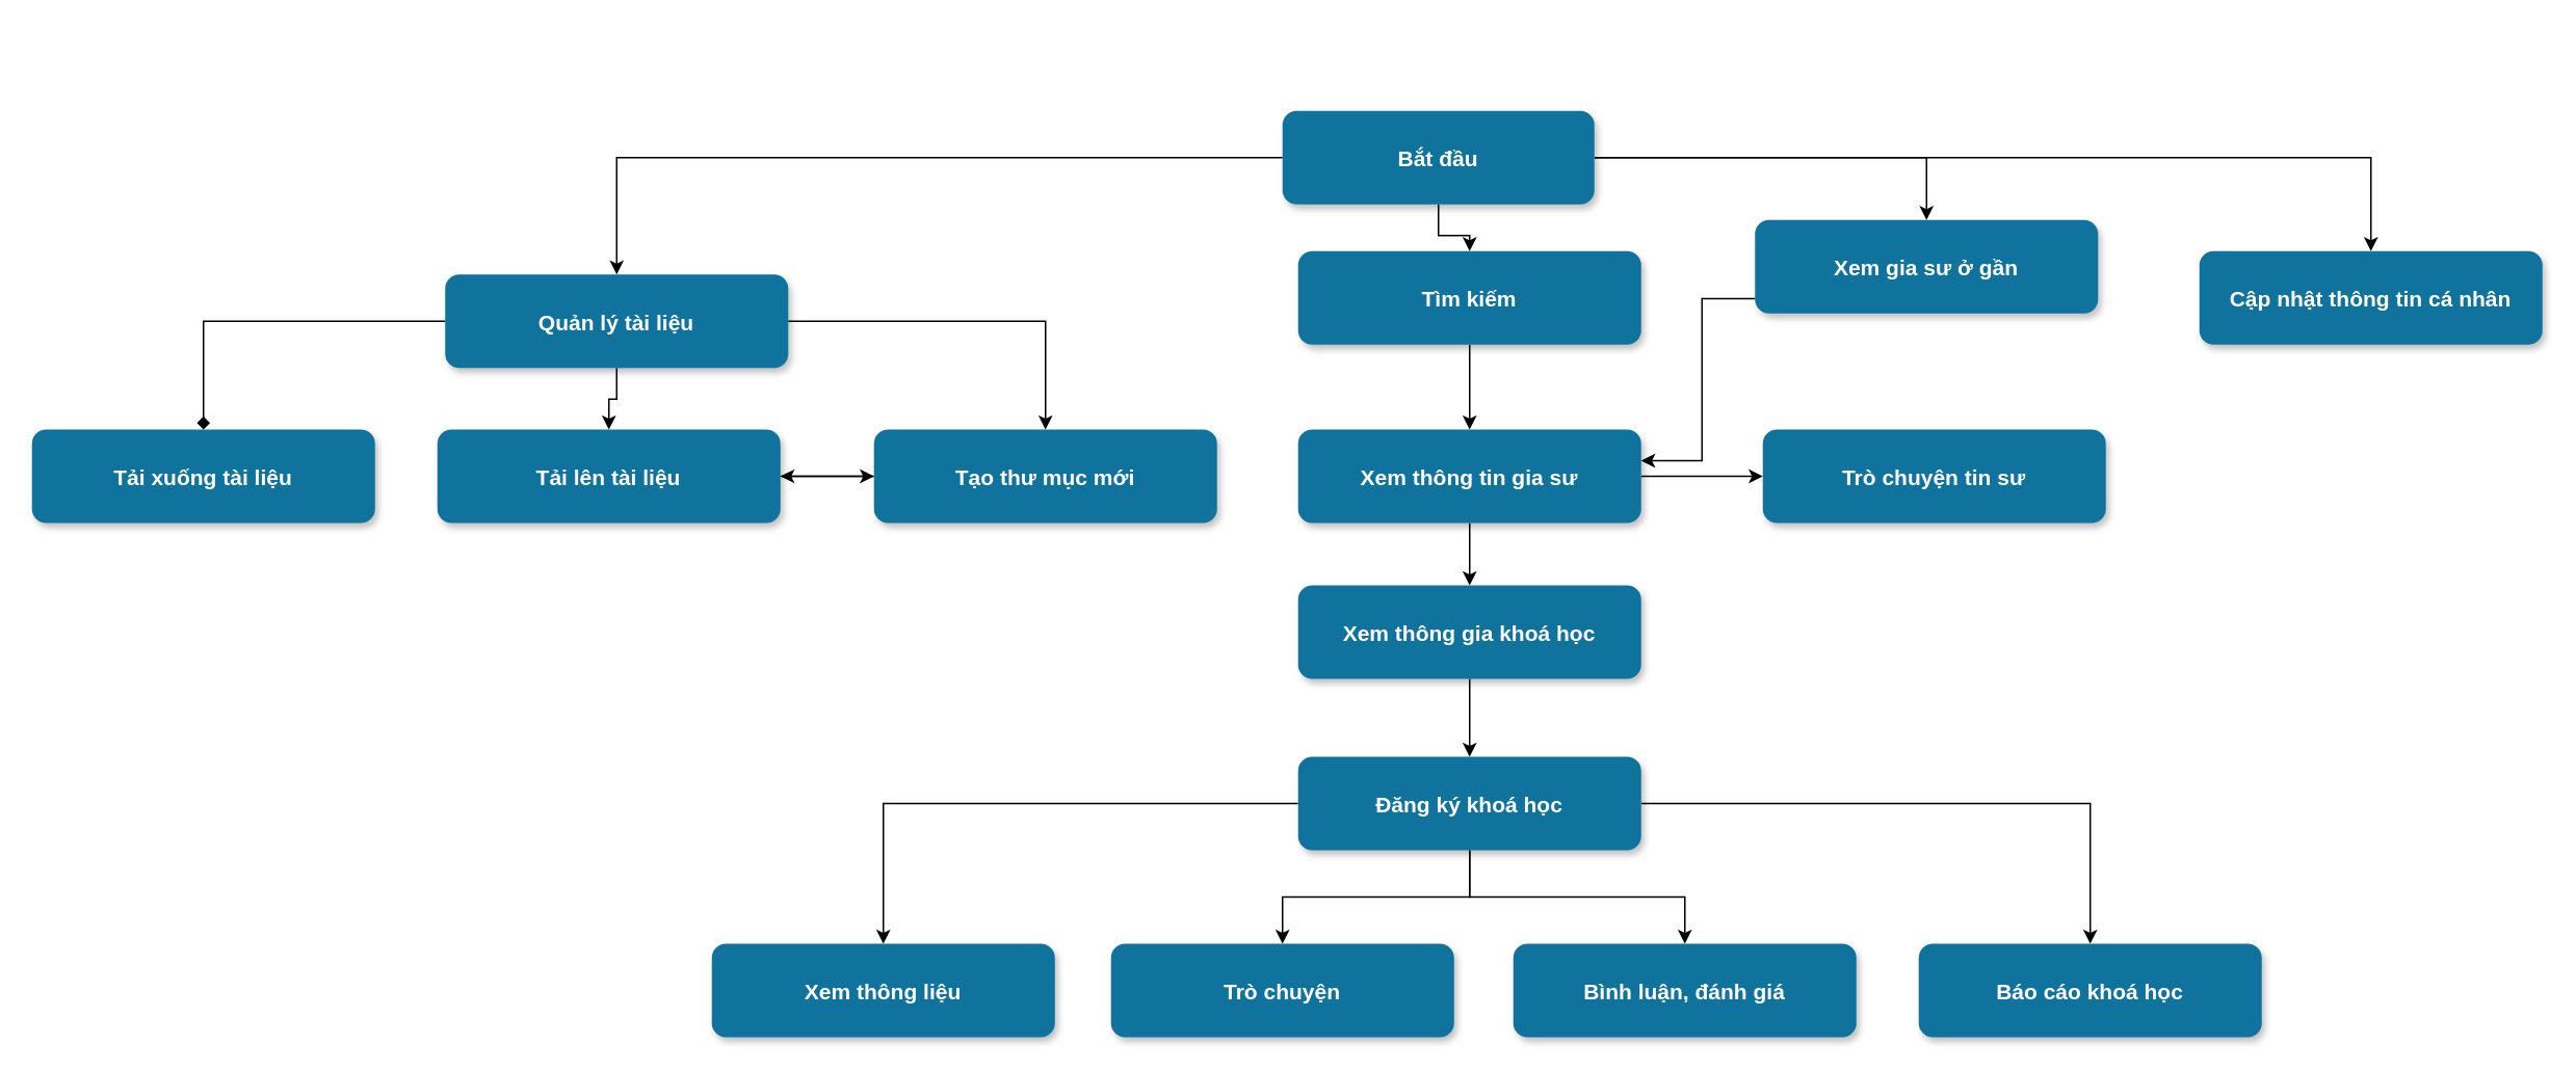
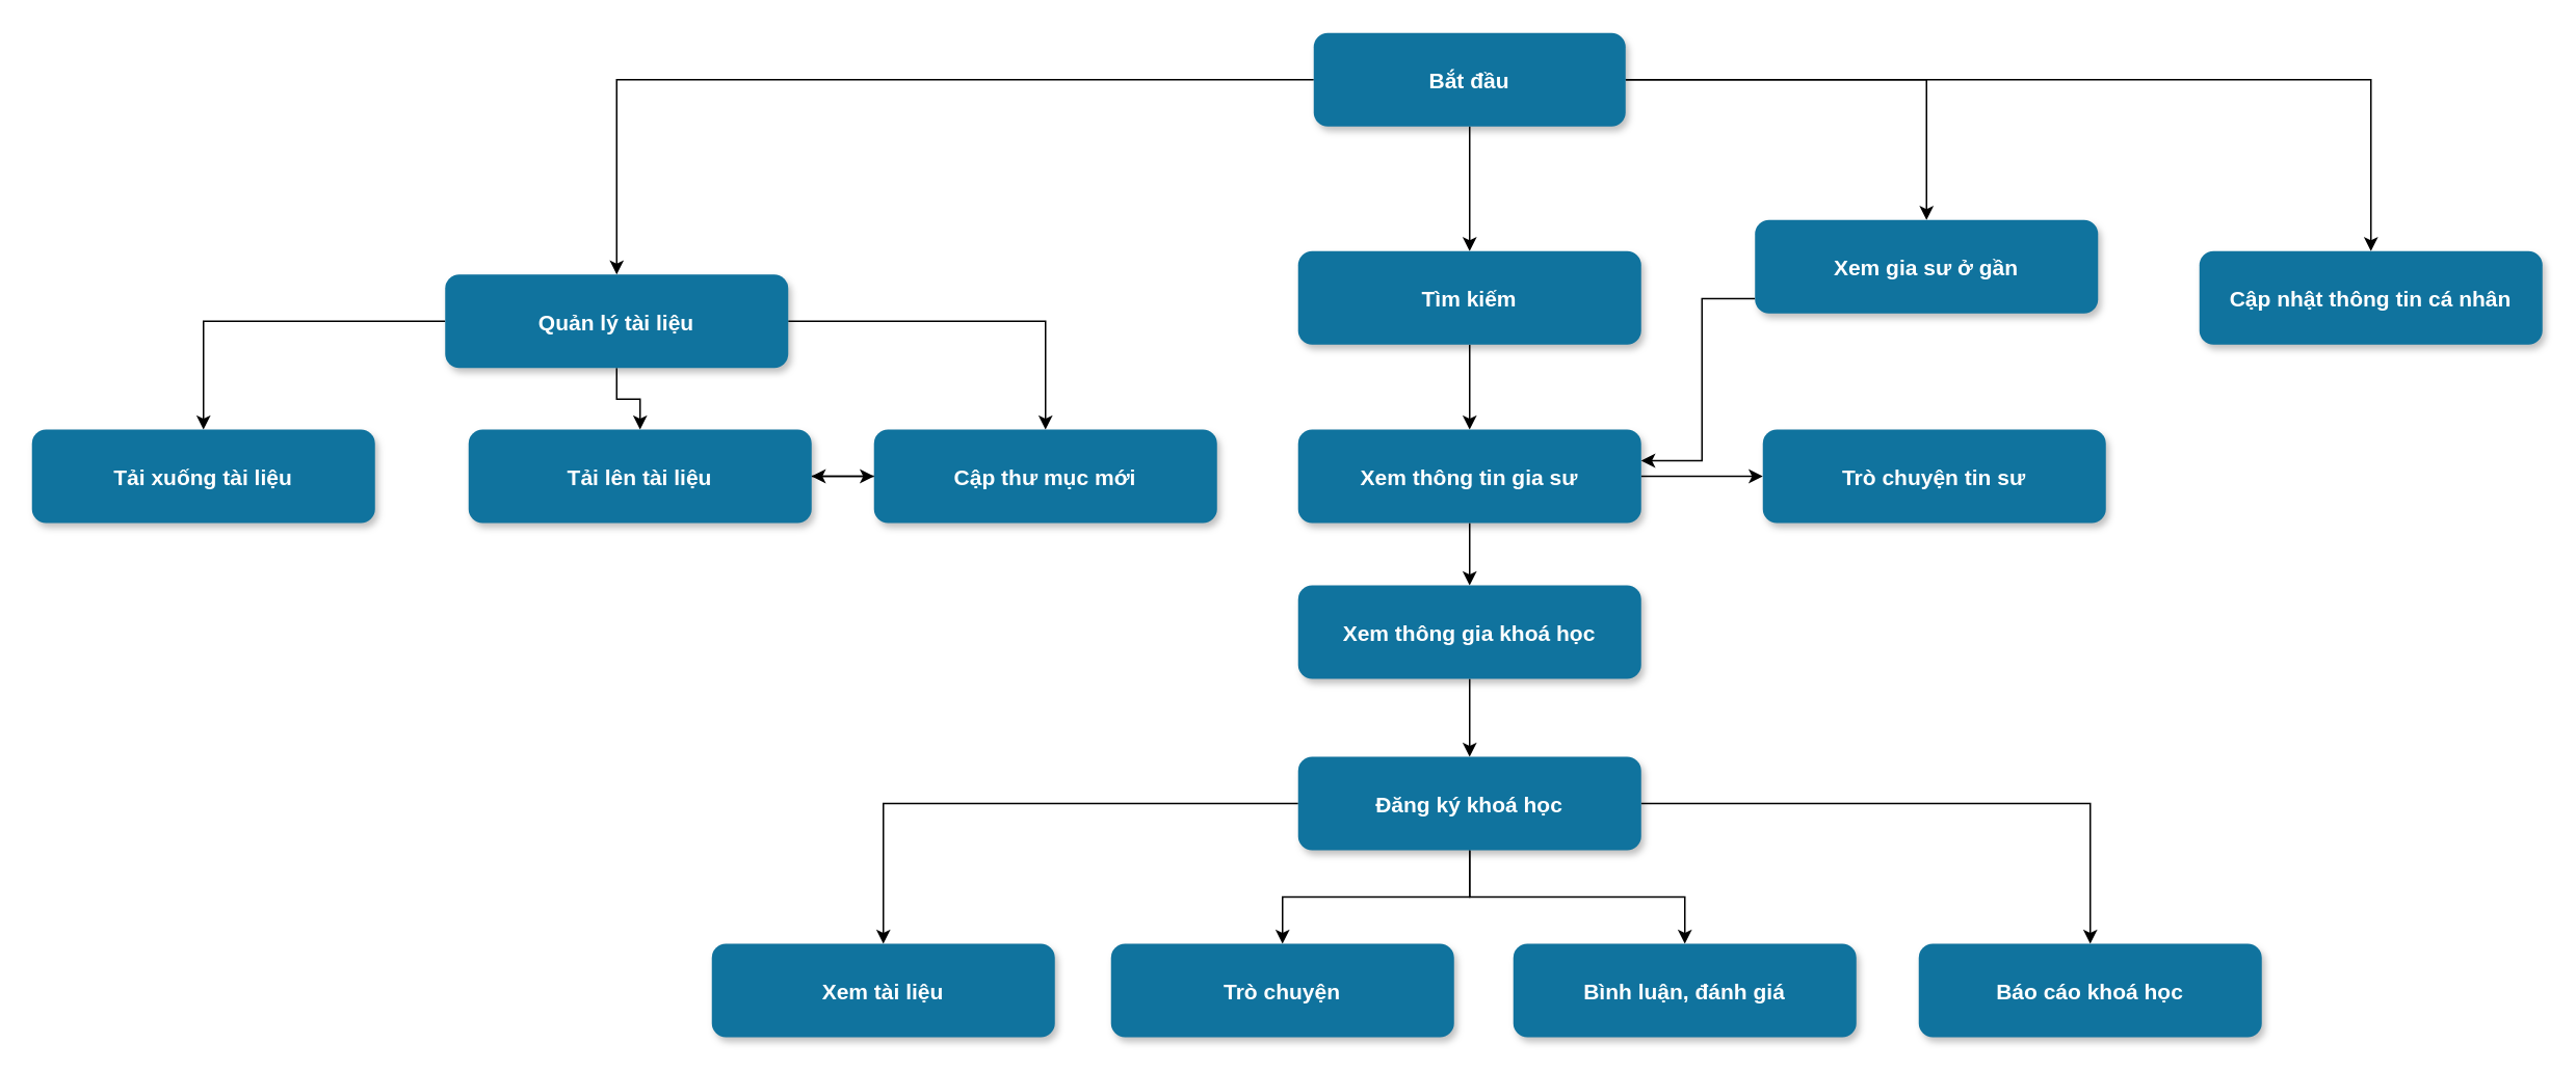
- <mxCell id="6" value="Bắt đầu" style="rounded=1;fillColor=#10739E;strokeColor=none;shadow=1;gradientColor=none;fontStyle=1;fontColor=#FFFFFF;fontSize=14;" parent="1" vertex="1"><mxGeometry x="822" y="70.5" width="200" height="60" as="geometry" /></mxCell>
+ <mxCell id="6" value="Bắt đầu" style="rounded=1;fillColor=#10739E;strokeColor=none;shadow=1;gradientColor=none;fontStyle=1;fontColor=#FFFFFF;fontSize=14;" parent="1" vertex="1"><mxGeometry x="842" y="20.5" width="200" height="60" as="geometry" /></mxCell>
- <mxCell id="28" style="edgeStyle=orthogonalEdgeStyle;rounded=0;orthogonalLoop=1;jettySize=auto;html=1;entryX=0.5;entryY=0;entryDx=0;entryDy=0;endArrow=diamond;" edge="1" parent="1" source="29" target="34"><mxGeometry relative="1" as="geometry" /></mxCell>
+ <mxCell id="28" style="edgeStyle=orthogonalEdgeStyle;rounded=0;orthogonalLoop=1;jettySize=auto;html=1;entryX=0.5;entryY=0;entryDx=0;entryDy=0;" edge="1" parent="1" source="29" target="34"><mxGeometry relative="1" as="geometry" /></mxCell>
- <mxCell id="33" value="Tải lên tài liệu" style="rounded=1;fillColor=#10739E;strokeColor=none;shadow=1;gradientColor=none;fontStyle=1;fontColor=#FFFFFF;fontSize=14;" vertex="1" parent="1"><mxGeometry x="280" y="275" width="220" height="60" as="geometry" /></mxCell>
+ <mxCell id="33" value="Tải lên tài liệu" style="rounded=1;fillColor=#10739E;strokeColor=none;shadow=1;gradientColor=none;fontStyle=1;fontColor=#FFFFFF;fontSize=14;" vertex="1" parent="1"><mxGeometry x="300" y="275" width="220" height="60" as="geometry" /></mxCell>
- <mxCell id="31" value="Tạo thư mục mới" style="rounded=1;fillColor=#10739E;strokeColor=none;shadow=1;gradientColor=none;fontStyle=1;fontColor=#FFFFFF;fontSize=14;" vertex="1" parent="1"><mxGeometry x="560" y="275" width="220" height="60" as="geometry" /></mxCell>
+ <mxCell id="31" value="Cập thư mục mới" style="rounded=1;fillColor=#10739E;strokeColor=none;shadow=1;gradientColor=none;fontStyle=1;fontColor=#FFFFFF;fontSize=14;" vertex="1" parent="1"><mxGeometry x="560" y="275" width="220" height="60" as="geometry" /></mxCell>
- <mxCell id="19" value="Xem thông liệu" style="rounded=1;fillColor=#10739E;strokeColor=none;shadow=1;gradientColor=none;fontStyle=1;fontColor=#FFFFFF;fontSize=14;" vertex="1" parent="1"><mxGeometry x="456" y="605" width="220" height="60" as="geometry" /></mxCell>
+ <mxCell id="19" value="Xem tài liệu" style="rounded=1;fillColor=#10739E;strokeColor=none;shadow=1;gradientColor=none;fontStyle=1;fontColor=#FFFFFF;fontSize=14;" vertex="1" parent="1"><mxGeometry x="456" y="605" width="220" height="60" as="geometry" /></mxCell>
